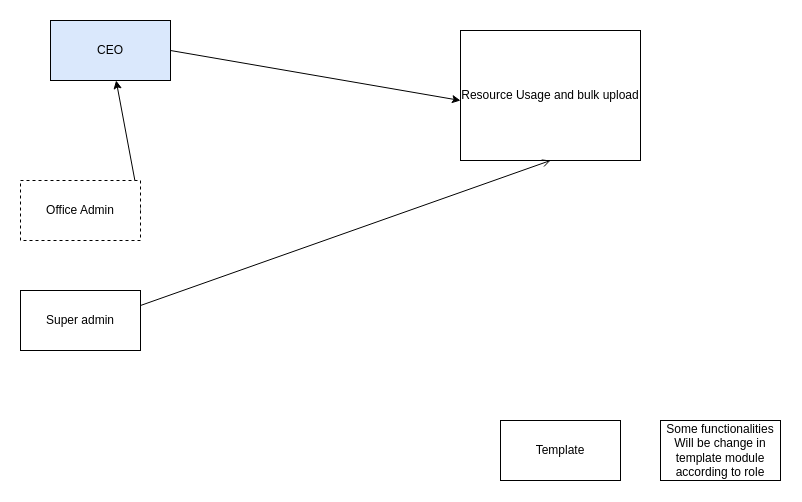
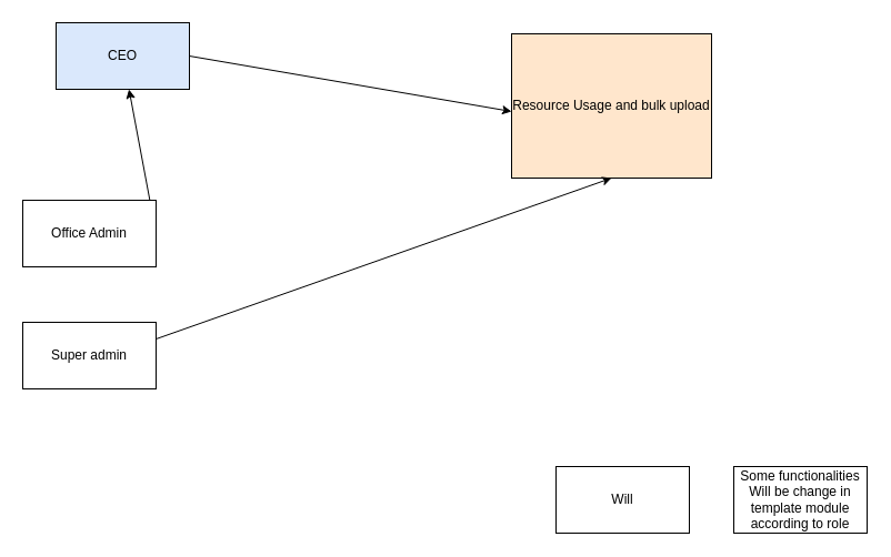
- <mxCell id="5" value="Resource Usage and bulk upload" style="whiteSpace=wrap;html=1;" parent="1" vertex="1"><mxGeometry x="460" y="30" width="180" height="130" as="geometry" /></mxCell>
+ <mxCell id="5" value="Resource Usage and bulk upload" style="whiteSpace=wrap;html=1;fillColor=#ffe6cc;" parent="1" vertex="1"><mxGeometry x="460" y="30" width="180" height="130" as="geometry" /></mxCell>
- <mxCell id="9" style="edgeStyle=none;html=1;exitX=1;exitY=0.25;exitDx=0;exitDy=0;entryX=0.5;entryY=1;entryDx=0;entryDy=0;endArrow=open;" edge="1" parent="1" source="10" target="5"><mxGeometry relative="1" as="geometry" /></mxCell>
+ <mxCell id="9" style="edgeStyle=none;html=1;exitX=1;exitY=0.25;exitDx=0;exitDy=0;entryX=0.5;entryY=1;entryDx=0;entryDy=0;" edge="1" parent="1" source="10" target="5"><mxGeometry relative="1" as="geometry" /></mxCell>
- <mxCell id="7" value="Office Admin" style="whiteSpace=wrap;html=1;dashed=1;" parent="1" vertex="1"><mxGeometry x="20" y="180" width="120" height="60" as="geometry" /></mxCell>
+ <mxCell id="7" value="Office Admin" style="whiteSpace=wrap;html=1;" parent="1" vertex="1"><mxGeometry x="20" y="180" width="120" height="60" as="geometry" /></mxCell>
- <mxCell id="2" value="Template" style="whiteSpace=wrap;html=1;" parent="1" vertex="1"><mxGeometry x="500" y="420" width="120" height="60" as="geometry" /></mxCell>
+ <mxCell id="2" value="Will" style="whiteSpace=wrap;html=1;" parent="1" vertex="1"><mxGeometry x="500" y="420" width="120" height="60" as="geometry" /></mxCell>
